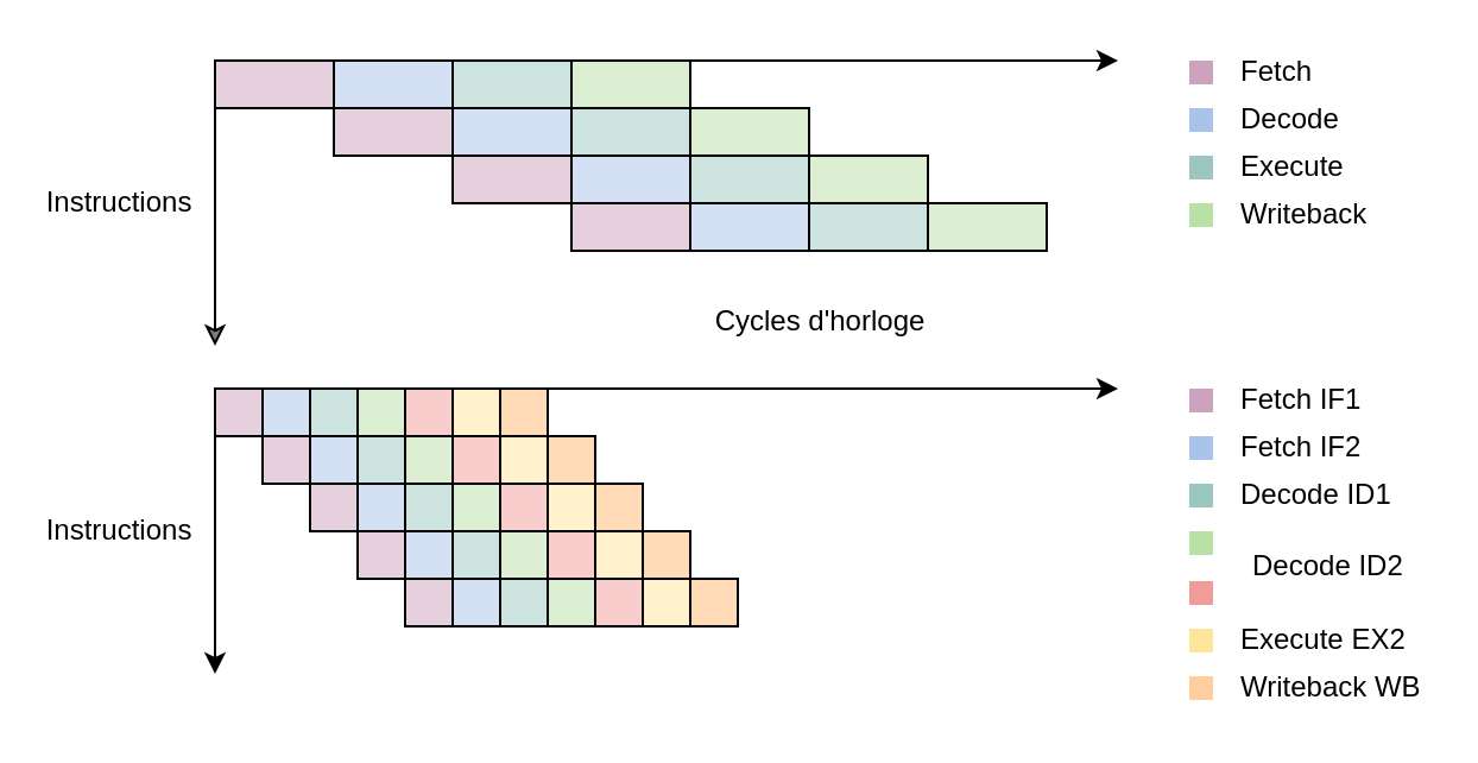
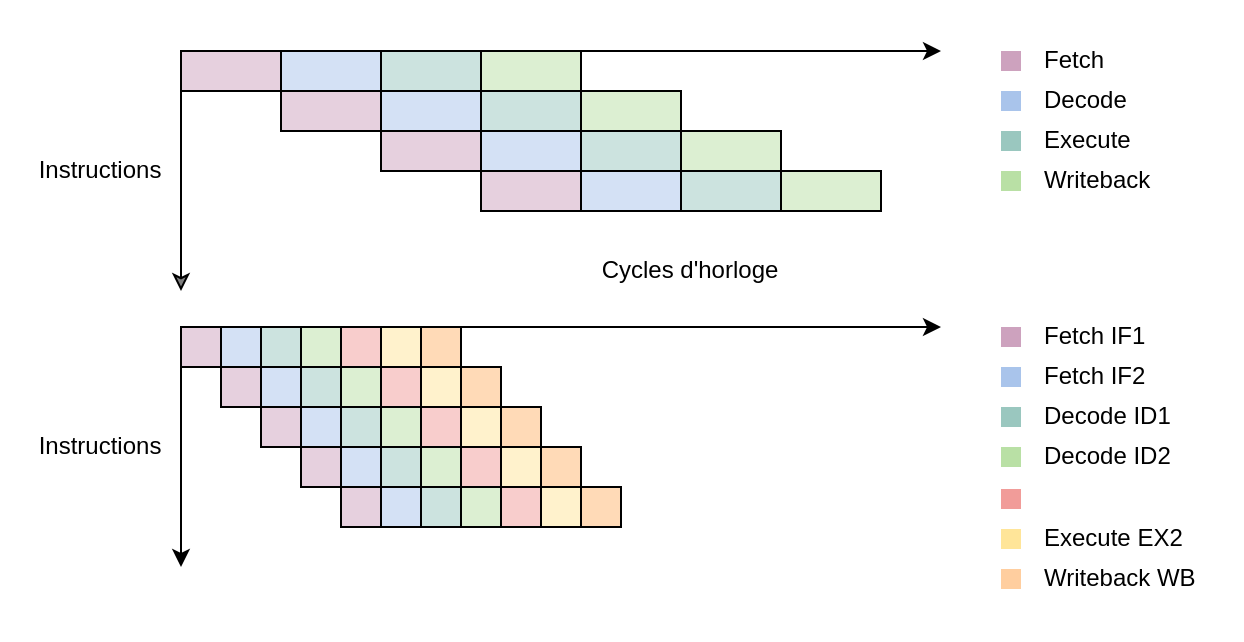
- <mxCell id="44" value="Decode ID2" style="text;strokeColor=none;align=left;fillColor=none;html=1;verticalAlign=middle;whiteSpace=wrap;rounded=0;" vertex="1" parent="1"><mxGeometry x="525" y="228" width="80" height="20" as="geometry" /></mxCell>
+ <mxCell id="44" value="Decode ID2" style="text;strokeColor=none;align=left;fillColor=none;html=1;verticalAlign=middle;whiteSpace=wrap;rounded=0;" vertex="1" parent="1"><mxGeometry x="520" y="218" width="80" height="20" as="geometry" /></mxCell>
